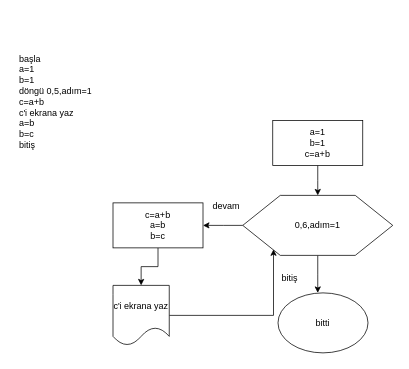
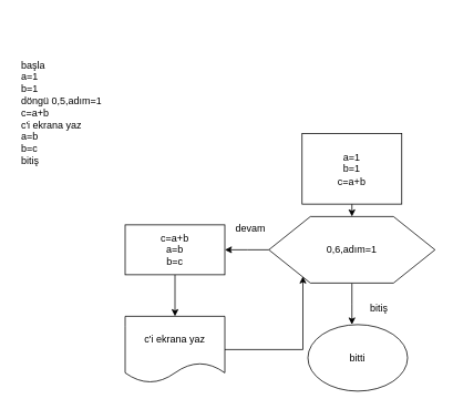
- <mxCell id="4" value="a=1&lt;br&gt;b=1&lt;br&gt;c=a+b" style="rounded=0;whiteSpace=wrap;html=1;" vertex="1" parent="1"><mxGeometry x="363" y="160" width="120" height="60" as="geometry" /></mxCell>
+ <mxCell id="4" value="a=1&lt;br&gt;b=1&lt;br&gt;c=a+b" style="rounded=0;whiteSpace=wrap;html=1;" vertex="1" parent="1"><mxGeometry x="363" y="160" width="120" height="85" as="geometry" /></mxCell>
- <mxCell id="9" value="bitiş" style="text;html=1;resizable=0;points=[];autosize=1;align=left;verticalAlign=top;spacingTop=-4;" vertex="1" parent="1"><mxGeometry x="373" y="360" width="40" height="20" as="geometry" /></mxCell>
+ <mxCell id="9" value="bitiş" style="text;html=1;resizable=0;points=[];autosize=1;align=left;verticalAlign=top;spacingTop=-4;" vertex="1" parent="1"><mxGeometry x="443" y="360" width="40" height="20" as="geometry" /></mxCell>
- <mxCell id="13" value="c'i ekrana yaz" style="shape=document;whiteSpace=wrap;html=1;boundedLbl=1;" vertex="1" parent="1"><mxGeometry x="150" y="380" width="75" height="80" as="geometry" /></mxCell>
+ <mxCell id="13" value="c'i ekrana yaz" style="shape=document;whiteSpace=wrap;html=1;boundedLbl=1;" vertex="1" parent="1"><mxGeometry x="150" y="380" width="120" height="80" as="geometry" /></mxCell>
